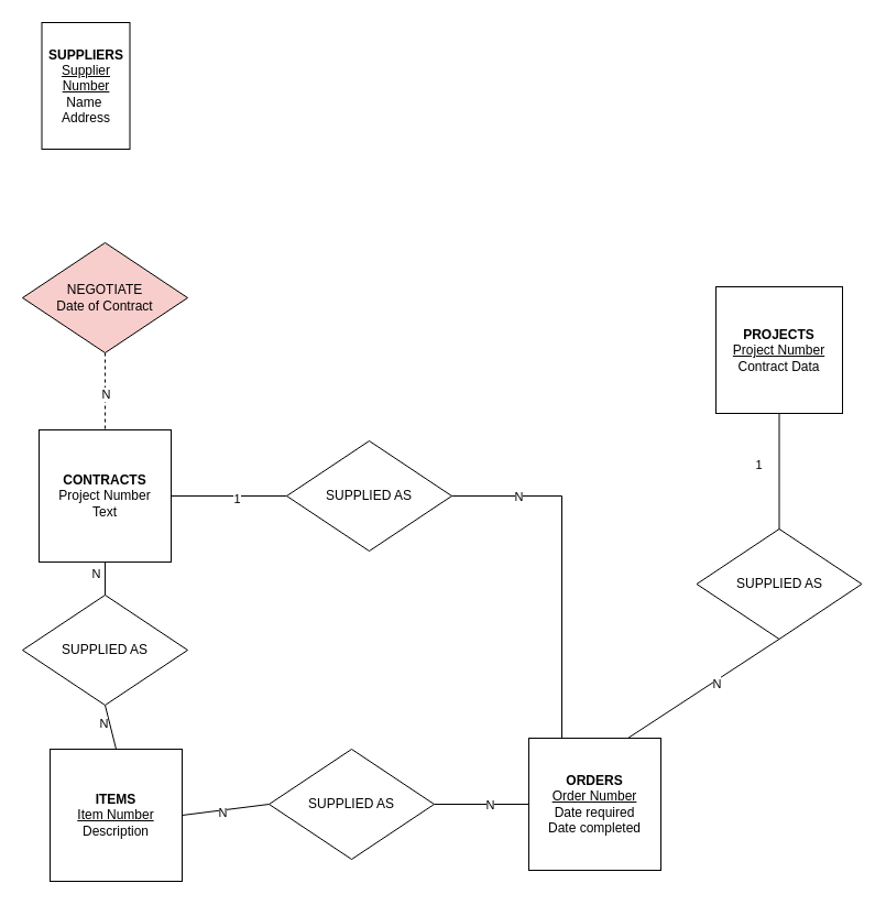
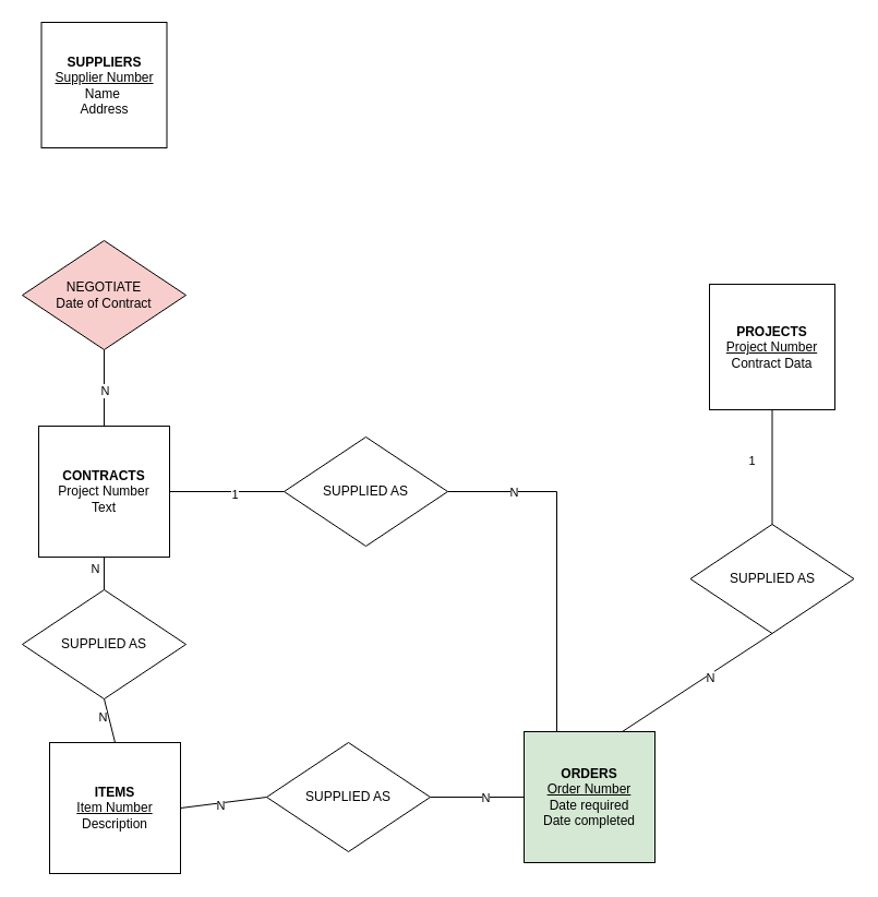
- <mxCell id="2" value="&lt;b&gt;SUPPLIERS&lt;/b&gt;&lt;br&gt;&lt;u&gt;Supplier Number&lt;/u&gt;&lt;br&gt;Name&amp;nbsp;&lt;br&gt;Address" style="whiteSpace=wrap;html=1;aspect=fixed;" vertex="1" parent="1"><mxGeometry x="37.5" y="20" width="80" height="115" as="geometry" /></mxCell>
+ <mxCell id="2" value="&lt;b&gt;SUPPLIERS&lt;/b&gt;&lt;br&gt;&lt;u&gt;Supplier Number&lt;/u&gt;&lt;br&gt;Name&amp;nbsp;&lt;br&gt;Address" style="whiteSpace=wrap;html=1;aspect=fixed;" vertex="1" parent="1"><mxGeometry x="37.5" y="20" width="115" height="115" as="geometry" /></mxCell>
- <mxCell id="5" value="" style="endArrow=none;html=1;rounded=0;exitX=0.5;exitY=1;exitDx=0;exitDy=0;entryX=0.5;entryY=0;entryDx=0;entryDy=0;dashed=1;" edge="1" parent="1" source="3" target="4"><mxGeometry width="50" height="50" relative="1" as="geometry"><mxPoint x="100" y="140" as="sourcePoint" /><mxPoint x="105" y="230" as="targetPoint" /></mxGeometry></mxCell>
+ <mxCell id="5" value="" style="endArrow=none;html=1;rounded=0;exitX=0.5;exitY=1;exitDx=0;exitDy=0;entryX=0.5;entryY=0;entryDx=0;entryDy=0;" edge="1" parent="1" source="3" target="4"><mxGeometry width="50" height="50" relative="1" as="geometry"><mxPoint x="100" y="140" as="sourcePoint" /><mxPoint x="105" y="230" as="targetPoint" /></mxGeometry></mxCell>
- <mxCell id="13" value="&lt;b&gt;ORDERS&lt;/b&gt;&lt;br&gt;&lt;u&gt;Order Number&lt;/u&gt;&lt;br&gt;Date required&lt;br&gt;Date completed" style="whiteSpace=wrap;html=1;aspect=fixed;" vertex="1" parent="1"><mxGeometry x="480" y="670" width="120" height="120" as="geometry" /></mxCell>
+ <mxCell id="13" value="&lt;b&gt;ORDERS&lt;/b&gt;&lt;br&gt;&lt;u&gt;Order Number&lt;/u&gt;&lt;br&gt;Date required&lt;br&gt;Date completed" style="whiteSpace=wrap;html=1;aspect=fixed;fillColor=#d5e8d4;" vertex="1" parent="1"><mxGeometry x="480" y="670" width="120" height="120" as="geometry" /></mxCell>
